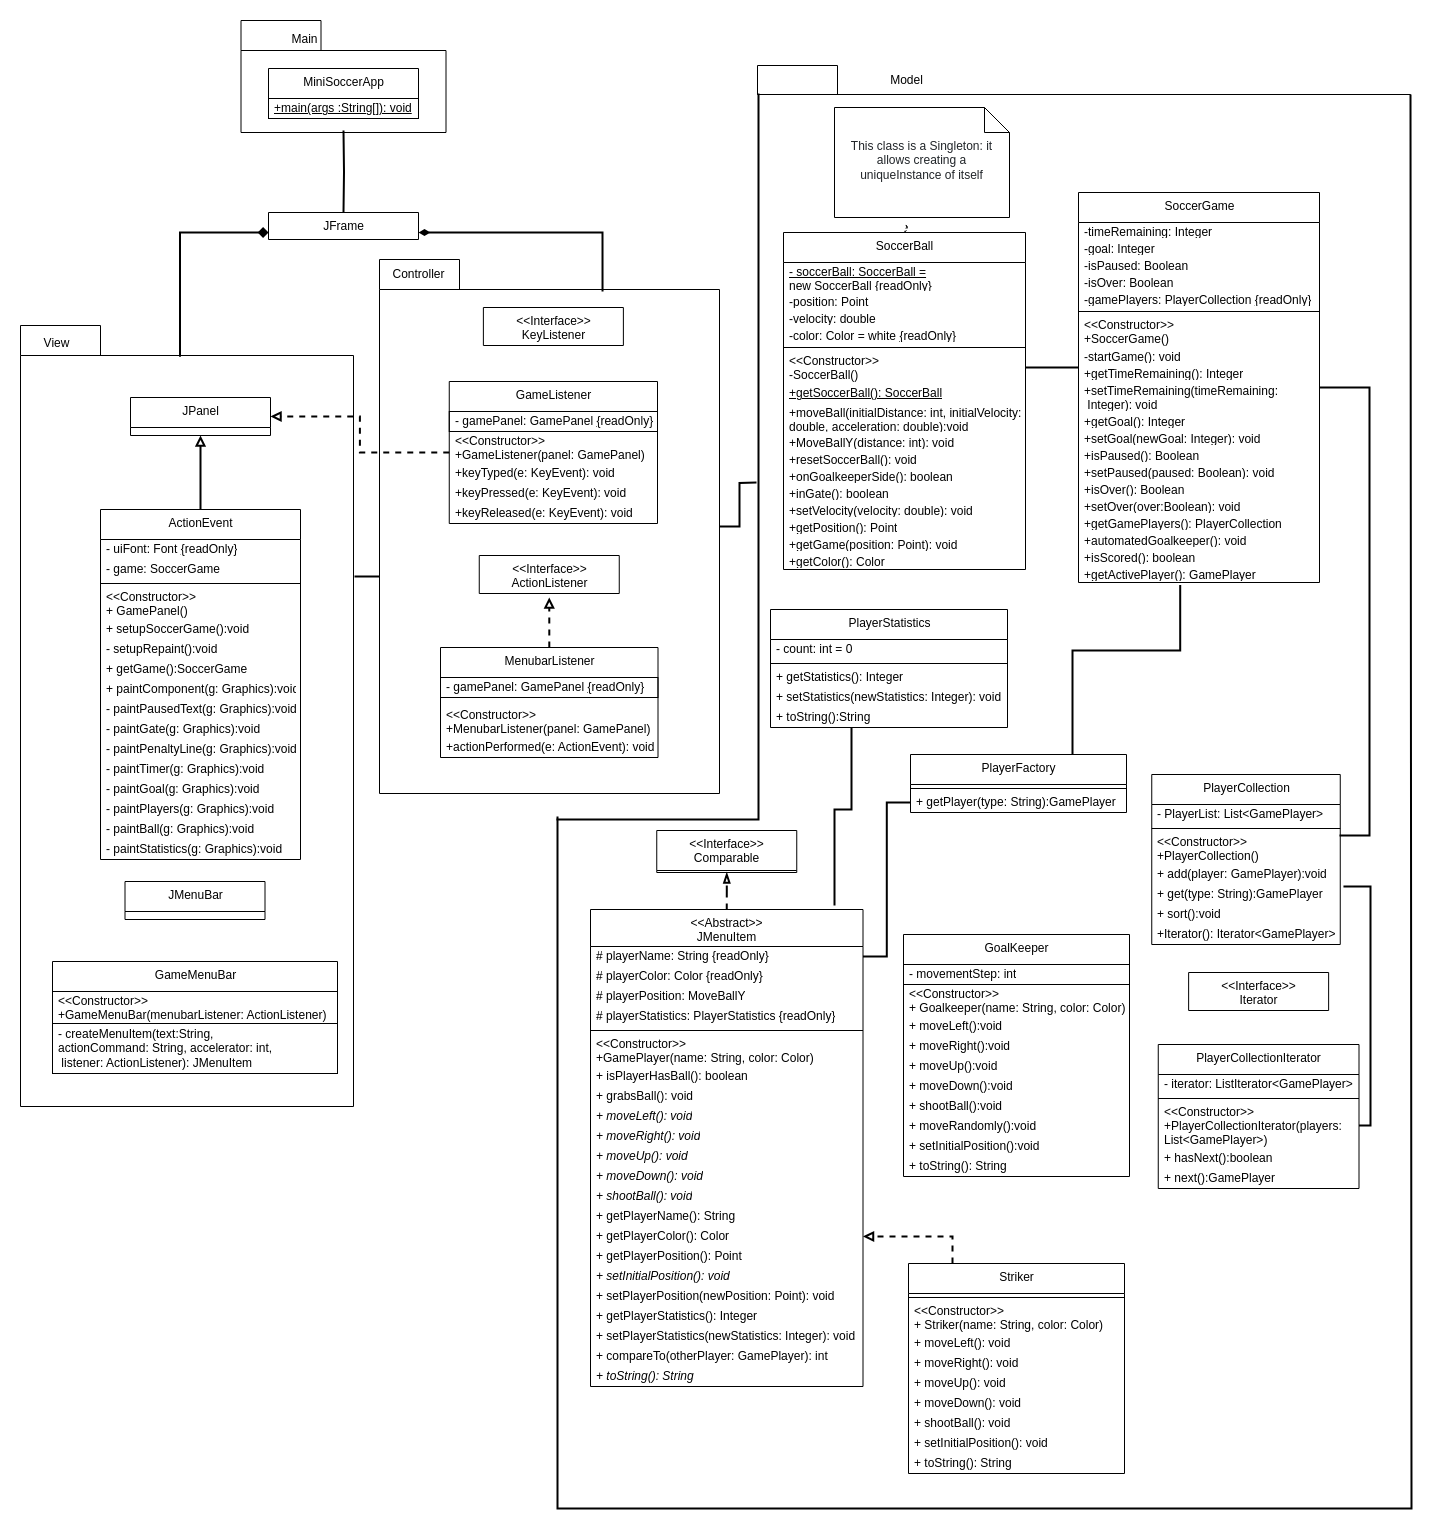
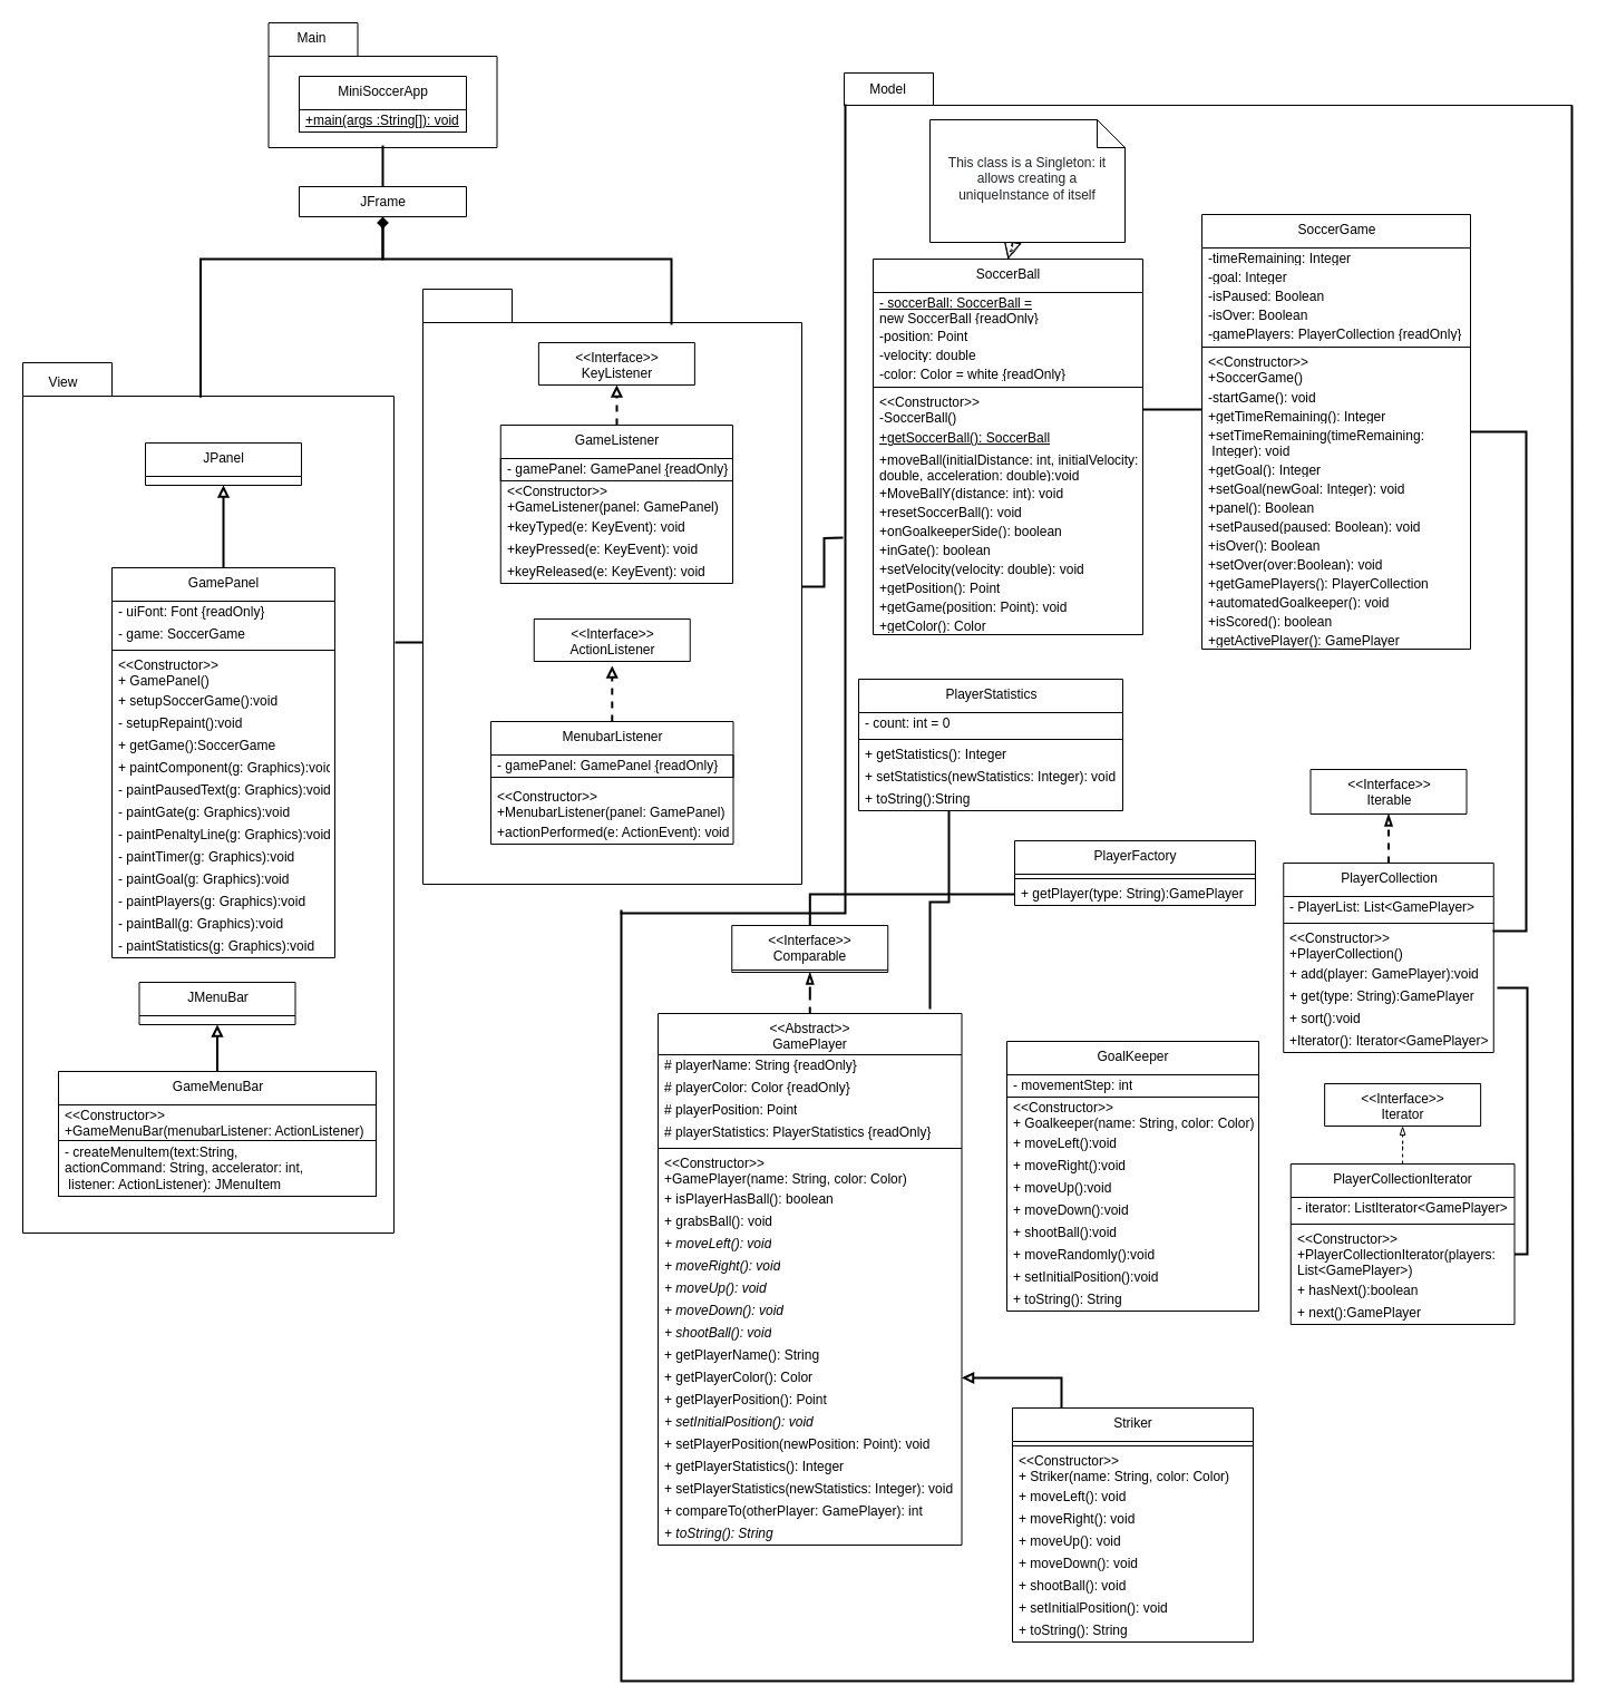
- <mxCell id="175" value="Main" style="text;html=1;align=center;verticalAlign=middle;resizable=0;points=[];autosize=1;strokeColor=none;fillColor=none;fontColor=default;" parent="1" vertex="1"><mxGeometry x="286" y="30" width="36" height="18" as="geometry" /></mxCell>
+ <mxCell id="175" value="Main" style="text;html=1;align=center;verticalAlign=middle;resizable=0;points=[];autosize=1;strokeColor=none;fillColor=none;fontColor=default;" parent="1" vertex="1"><mxGeometry x="261" y="25" width="36" height="18" as="geometry" /></mxCell>
- <mxCell id="174" value="Model" style="text;html=1;align=center;verticalAlign=middle;resizable=0;points=[];autosize=1;strokeColor=none;fillColor=none;fontColor=default;" parent="1" vertex="1"><mxGeometry x="884" y="70.5" width="43" height="18" as="geometry" /></mxCell>
+ <mxCell id="174" value="Model" style="text;html=1;align=center;verticalAlign=middle;resizable=0;points=[];autosize=1;strokeColor=none;fillColor=none;fontColor=default;" parent="1" vertex="1"><mxGeometry x="774" y="70.5" width="43" height="18" as="geometry" /></mxCell>
- <mxCell id="170" value="JFrame" style="swimlane;fontStyle=0;align=center;verticalAlign=top;childLayout=stackLayout;horizontal=1;startSize=30;horizontalStack=0;resizeParent=1;resizeParentMax=0;resizeLast=0;collapsible=0;marginBottom=0;html=1;fillColor=default;strokeColor=default;fontColor=default;" parent="1" vertex="1"><mxGeometry x="268" y="212" width="150" height="27" as="geometry" /></mxCell>
+ <mxCell id="170" value="JFrame" style="swimlane;fontStyle=0;align=center;verticalAlign=top;childLayout=stackLayout;horizontal=1;startSize=30;horizontalStack=0;resizeParent=1;resizeParentMax=0;resizeLast=0;collapsible=0;marginBottom=0;html=1;fillColor=default;strokeColor=default;fontColor=default;" parent="1" vertex="1"><mxGeometry x="268" y="167" width="150" height="27" as="geometry" /></mxCell>
- <mxCell id="177" style="edgeStyle=none;curved=1;rounded=0;sketch=1;hachureGap=4;orthogonalLoop=1;jettySize=auto;html=1;entryX=0.5;entryY=0;entryDx=0;entryDy=0;fontFamily=Architects Daughter;fontSource=https%3A%2F%2Ffonts.googleapis.com%2Fcss%3Ffamily%3DArchitects%2BDaughter;fontSize=16;endArrow=none;startSize=14;endSize=14;sourcePerimeterSpacing=8;targetPerimeterSpacing=8;endFill=0;dashed=1;" edge="1" parent="1" source="178" target="56"><mxGeometry relative="1" as="geometry" /></mxCell>
+ <mxCell id="177" style="edgeStyle=none;curved=1;rounded=0;sketch=1;hachureGap=4;orthogonalLoop=1;jettySize=auto;html=1;entryX=0.5;entryY=0;entryDx=0;entryDy=0;fontFamily=Architects Daughter;fontSource=https%3A%2F%2Ffonts.googleapis.com%2Fcss%3Ffamily%3DArchitects%2BDaughter;fontSize=16;endArrow=block;startSize=14;endSize=14;sourcePerimeterSpacing=8;targetPerimeterSpacing=8;endFill=0;dashed=1;" edge="1" parent="1" source="178" target="56"><mxGeometry relative="1" as="geometry" /></mxCell>
- <mxCell id="173" value="Controller" style="text;html=1;align=center;verticalAlign=middle;resizable=0;points=[];autosize=1;strokeColor=none;fillColor=none;fontColor=default;" parent="1" vertex="1"><mxGeometry x="386.75" y="265" width="62" height="18" as="geometry" /></mxCell>
- <mxCell id="30" style="edgeStyle=orthogonalEdgeStyle;rounded=0;orthogonalLoop=1;jettySize=auto;html=1;labelBackgroundColor=default;fontColor=default;endArrow=block;endFill=0;strokeColor=default;dashed=1;strokeWidth=2;" parent="1" source="31" target="47" edge="1"><mxGeometry relative="1" as="geometry" /></mxCell>
+ <mxCell id="30" style="edgeStyle=orthogonalEdgeStyle;rounded=0;orthogonalLoop=1;jettySize=auto;html=1;entryX=0.5;entryY=1;entryDx=0;entryDy=0;labelBackgroundColor=default;fontColor=default;endArrow=block;endFill=0;strokeColor=default;dashed=1;strokeWidth=2;" parent="1" source="31" target="48" edge="1"><mxGeometry relative="1" as="geometry" /></mxCell>
- <mxCell id="88" value="+isPaused(): Boolean" style="text;html=1;strokeColor=none;fillColor=none;align=left;verticalAlign=middle;spacingLeft=4;spacingRight=4;overflow=hidden;rotatable=0;points=[[0,0.5],[1,0.5]];portConstraint=eastwest;fontColor=default;" parent="75" vertex="1"><mxGeometry y="254" width="241" height="17" as="geometry" /></mxCell>
+ <mxCell id="88" value="+panel(): Boolean" style="text;html=1;strokeColor=none;fillColor=none;align=left;verticalAlign=middle;spacingLeft=4;spacingRight=4;overflow=hidden;rotatable=0;points=[[0,0.5],[1,0.5]];portConstraint=eastwest;fontColor=default;" parent="75" vertex="1"><mxGeometry y="254" width="241" height="17" as="geometry" /></mxCell>
- <mxCell id="13" value="ActionEvent" style="swimlane;fontStyle=0;align=center;verticalAlign=top;childLayout=stackLayout;horizontal=1;startSize=30;horizontalStack=0;resizeParent=1;resizeParentMax=0;resizeLast=0;collapsible=0;marginBottom=0;html=1;fillColor=default;strokeColor=default;fontColor=default;labelBackgroundColor=default;" parent="1" vertex="1"><mxGeometry x="100" y="509" width="200" height="350" as="geometry" /></mxCell>
+ <mxCell id="13" value="GamePanel" style="swimlane;fontStyle=0;align=center;verticalAlign=top;childLayout=stackLayout;horizontal=1;startSize=30;horizontalStack=0;resizeParent=1;resizeParentMax=0;resizeLast=0;collapsible=0;marginBottom=0;html=1;fillColor=default;strokeColor=default;fontColor=default;labelBackgroundColor=default;" parent="1" vertex="1"><mxGeometry x="100" y="509" width="200" height="350" as="geometry" /></mxCell>
- <mxCell id="117" style="edgeStyle=orthogonalEdgeStyle;rounded=0;orthogonalLoop=1;jettySize=auto;html=1;entryX=0.422;entryY=1.151;entryDx=0;entryDy=0;entryPerimeter=0;labelBackgroundColor=default;fontColor=default;endArrow=none;endFill=0;strokeColor=default;strokeWidth=2;" parent="1" source="118" target="95" edge="1"><mxGeometry relative="1" as="geometry"><Array as="points"><mxPoint x="1072" y="650" /><mxPoint x="1180" y="650" /></Array></mxGeometry></mxCell>
+ <mxCell id="53" value="&amp;lt;&amp;lt;Interface&amp;gt;&amp;gt;&lt;br&gt;Iterable" style="swimlane;fontStyle=0;align=center;verticalAlign=top;childLayout=stackLayout;horizontal=1;startSize=40;horizontalStack=0;resizeParent=1;resizeParentMax=0;resizeLast=0;collapsible=0;marginBottom=0;html=1;fillColor=default;strokeColor=default;fontColor=default;labelBackgroundColor=default;" parent="1" vertex="1"><mxGeometry x="1175.5" y="690" width="140" height="40" as="geometry" /></mxCell>
+ <mxCell id="52" value="" style="edgeStyle=orthogonalEdgeStyle;rounded=0;orthogonalLoop=1;jettySize=auto;html=1;dashed=1;labelBackgroundColor=default;fontColor=default;endArrow=blockThin;endFill=0;strokeColor=default;exitX=0.5;exitY=0;exitDx=0;exitDy=0;strokeWidth=2;" parent="1" source="103" target="53" edge="1"><mxGeometry relative="1" as="geometry" /></mxCell>
- <mxCell id="166" style="edgeStyle=orthogonalEdgeStyle;rounded=0;orthogonalLoop=1;jettySize=auto;html=1;labelBackgroundColor=default;fontColor=default;endArrow=none;endFill=0;strokeColor=default;strokeWidth=2;" parent="1" source="120" target="144" edge="1"><mxGeometry relative="1" as="geometry" /></mxCell>
+ <mxCell id="166" style="edgeStyle=orthogonalEdgeStyle;rounded=0;orthogonalLoop=1;jettySize=auto;html=1;labelBackgroundColor=default;fontColor=default;endArrow=none;endFill=0;strokeColor=default;strokeWidth=2;" parent="1" source="120" target="51" edge="1"><mxGeometry relative="1" as="geometry" /></mxCell>
- <mxCell id="143" value="&amp;lt;&amp;lt;Abstract&amp;gt;&amp;gt;&lt;br&gt;JMenuItem" style="swimlane;fontStyle=0;align=center;verticalAlign=top;childLayout=stackLayout;horizontal=1;startSize=37;horizontalStack=0;resizeParent=1;resizeParentMax=0;resizeLast=0;collapsible=0;marginBottom=0;html=1;fillColor=default;strokeColor=default;fontColor=default;labelBackgroundColor=default;" parent="1" vertex="1"><mxGeometry x="590" y="909" width="272.5" height="477" as="geometry" /></mxCell>
+ <mxCell id="143" value="&amp;lt;&amp;lt;Abstract&amp;gt;&amp;gt;&lt;br&gt;GamePlayer" style="swimlane;fontStyle=0;align=center;verticalAlign=top;childLayout=stackLayout;horizontal=1;startSize=37;horizontalStack=0;resizeParent=1;resizeParentMax=0;resizeLast=0;collapsible=0;marginBottom=0;html=1;fillColor=default;strokeColor=default;fontColor=default;labelBackgroundColor=default;" parent="1" vertex="1"><mxGeometry x="590" y="909" width="272.5" height="477" as="geometry" /></mxCell>
+ <mxCell id="8" style="edgeStyle=orthogonalEdgeStyle;rounded=0;orthogonalLoop=1;jettySize=auto;html=1;entryX=0.5;entryY=1;entryDx=0;entryDy=0;fontColor=default;endArrow=block;endFill=0;strokeColor=default;labelBackgroundColor=default;strokeWidth=2;" parent="1" source="9" target="46" edge="1"><mxGeometry relative="1" as="geometry" /></mxCell>
- <mxCell id="146" value="# playerPosition: MoveBallY" style="text;html=1;strokeColor=none;fillColor=none;align=left;verticalAlign=middle;spacingLeft=4;spacingRight=4;overflow=hidden;rotatable=0;points=[[0,0.5],[1,0.5]];portConstraint=eastwest;fontColor=default;labelBackgroundColor=default;" parent="143" vertex="1"><mxGeometry y="77" width="272.5" height="20" as="geometry" /></mxCell>
+ <mxCell id="146" value="# playerPosition: Point" style="text;html=1;strokeColor=none;fillColor=none;align=left;verticalAlign=middle;spacingLeft=4;spacingRight=4;overflow=hidden;rotatable=0;points=[[0,0.5],[1,0.5]];portConstraint=eastwest;fontColor=default;labelBackgroundColor=default;" parent="143" vertex="1"><mxGeometry y="77" width="272.5" height="20" as="geometry" /></mxCell>
+ <mxCell id="54" value="" style="edgeStyle=orthogonalEdgeStyle;rounded=0;orthogonalLoop=1;jettySize=auto;html=1;dashed=1;labelBackgroundColor=default;fontColor=default;endArrow=blockThin;endFill=0;strokeColor=default;exitX=0.5;exitY=0;exitDx=0;exitDy=0;" parent="1" source="111" target="55" edge="1"><mxGeometry relative="1" as="geometry" /></mxCell>
- <mxCell id="121" style="edgeStyle=orthogonalEdgeStyle;rounded=0;orthogonalLoop=1;jettySize=auto;html=1;labelBackgroundColor=default;fontColor=default;endArrow=block;endFill=0;strokeColor=default;strokeWidth=2;dashed=1;" parent="1" source="122" target="158" edge="1"><mxGeometry relative="1" as="geometry"><Array as="points"><mxPoint x="952" y="1236" /></Array></mxGeometry></mxCell>
+ <mxCell id="121" style="edgeStyle=orthogonalEdgeStyle;rounded=0;orthogonalLoop=1;jettySize=auto;html=1;labelBackgroundColor=default;fontColor=default;endArrow=block;endFill=0;strokeColor=default;strokeWidth=2;" parent="1" source="122" target="158" edge="1"><mxGeometry relative="1" as="geometry"><Array as="points"><mxPoint x="952" y="1236" /></Array></mxGeometry></mxCell>
